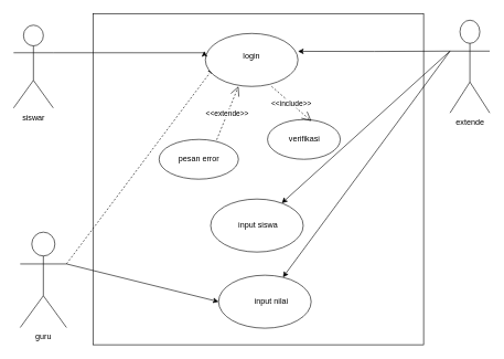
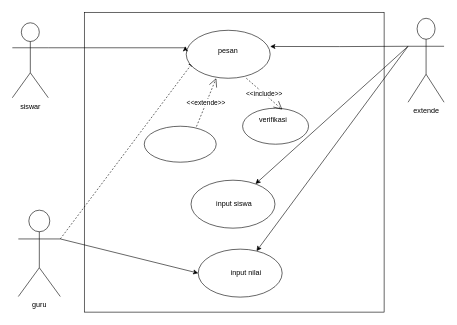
- <mxCell id="11" value="login" style="text;html=1;strokeColor=none;fillColor=none;align=center;verticalAlign=middle;whiteSpace=wrap;rounded=0;" parent="1" vertex="1"><mxGeometry x="322" y="50" width="116" height="70" as="geometry" /></mxCell>
+ <mxCell id="11" value="pesan" style="text;html=1;strokeColor=none;fillColor=none;align=center;verticalAlign=middle;whiteSpace=wrap;rounded=0;" parent="1" vertex="1"><mxGeometry x="322" y="50" width="116" height="70" as="geometry" /></mxCell>
- <mxCell id="19" value="verifikasi" style="text;html=1;strokeColor=none;fillColor=none;align=center;verticalAlign=middle;whiteSpace=wrap;rounded=0;" parent="1" vertex="1"><mxGeometry x="430" y="195" width="60" height="30" as="geometry" /></mxCell>
+ <mxCell id="19" value="verifikasi" style="text;html=1;strokeColor=none;fillColor=none;align=center;verticalAlign=middle;whiteSpace=wrap;rounded=0;" parent="1" vertex="1"><mxGeometry x="425" y="185" width="60" height="30" as="geometry" /></mxCell>
- <mxCell id="20" value="pesan error" style="text;html=1;align=center;verticalAlign=middle;resizable=0;points=[];autosize=1;strokeColor=none;fillColor=none;" parent="1" vertex="1"><mxGeometry x="255" y="225" width="90" height="30" as="geometry" /></mxCell>
